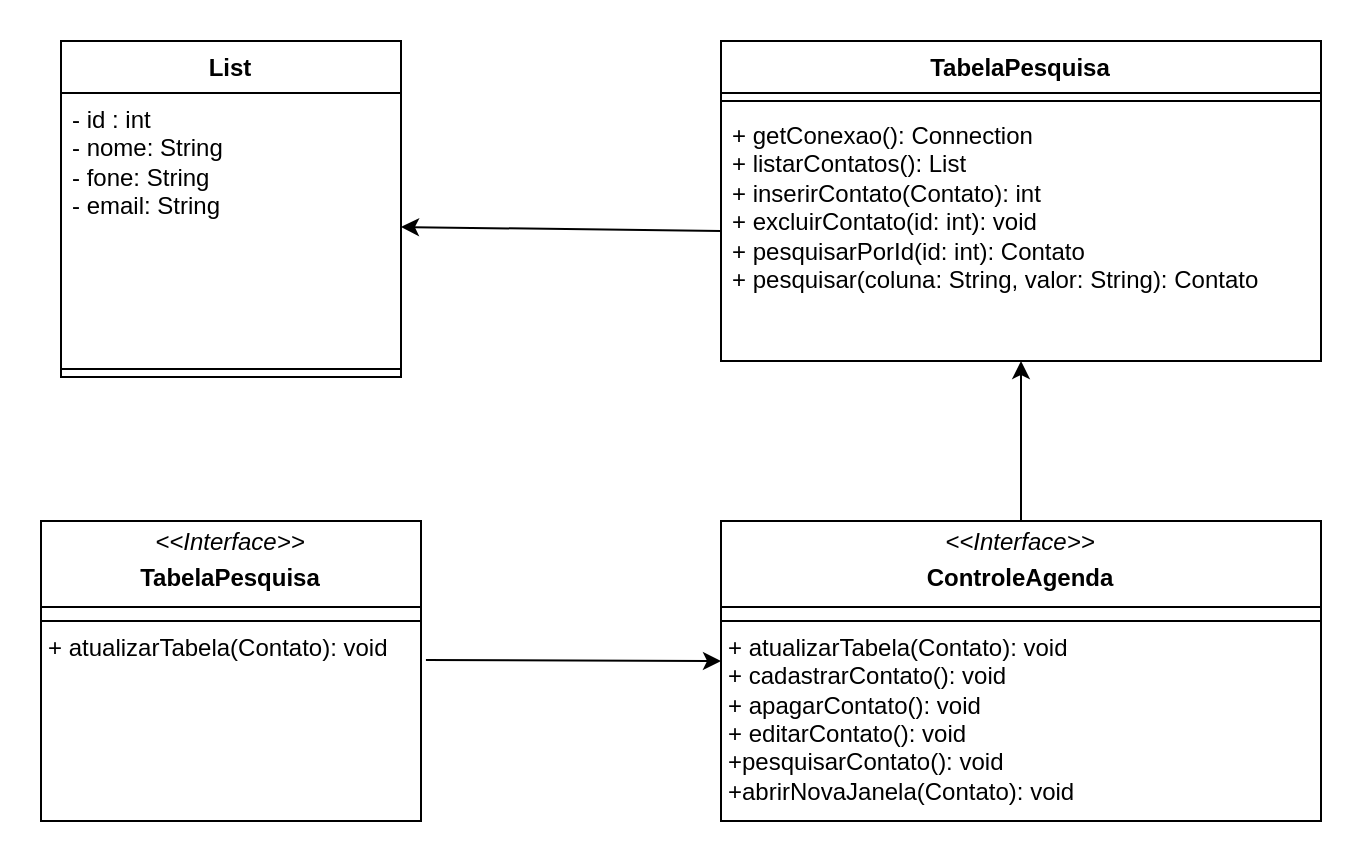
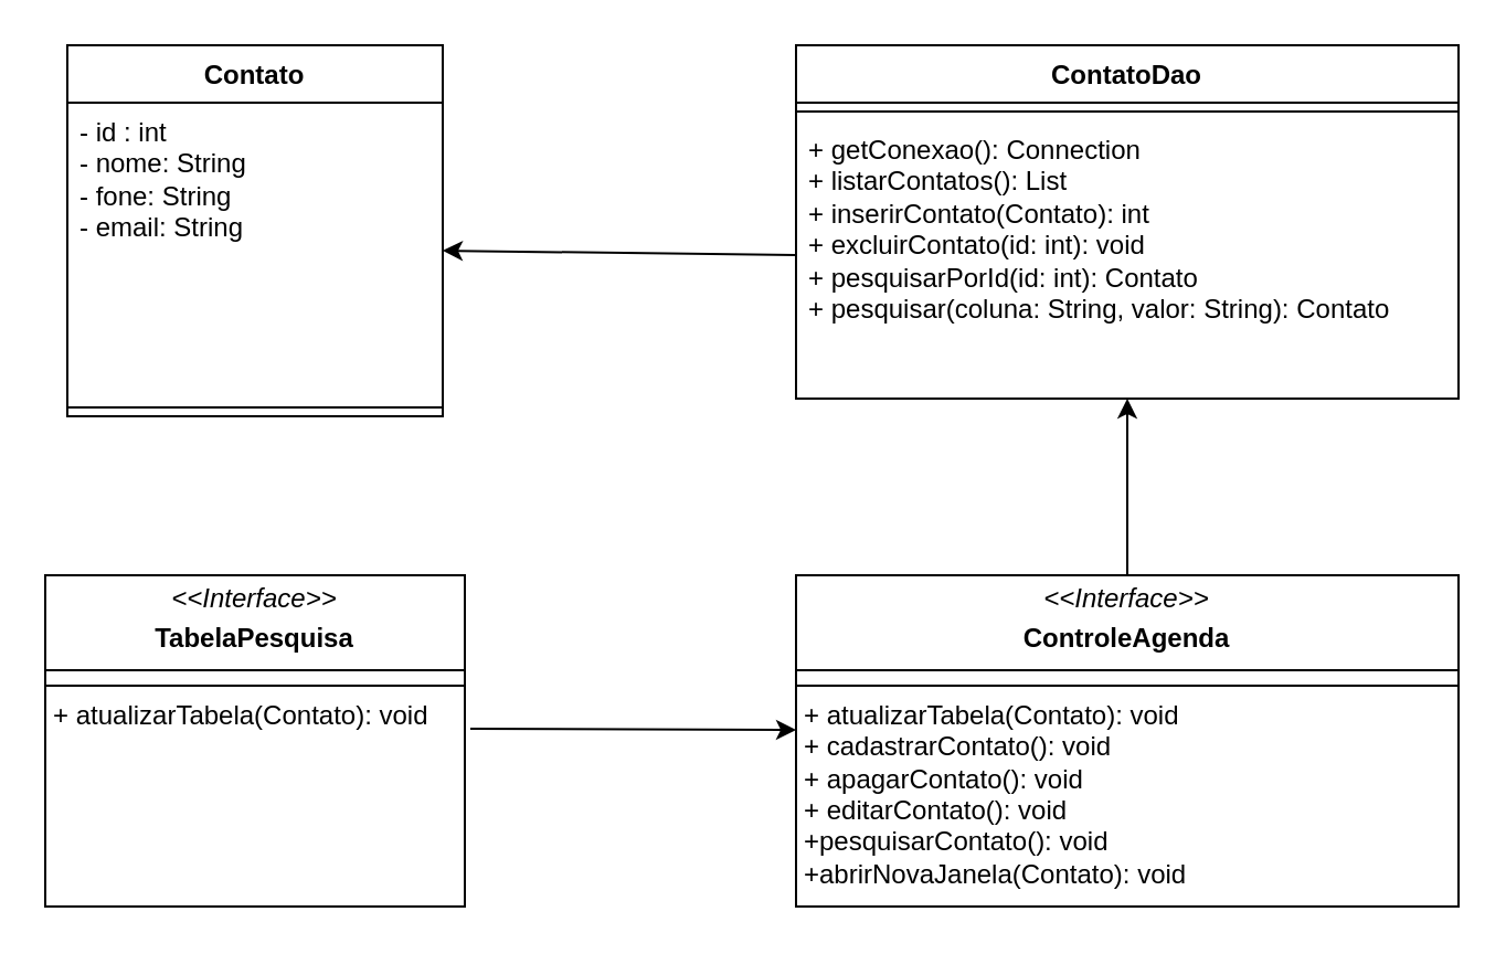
- <mxCell id="2" value="List" style="swimlane;fontStyle=1;align=center;verticalAlign=top;childLayout=stackLayout;horizontal=1;startSize=26;horizontalStack=0;resizeParent=1;resizeParentMax=0;resizeLast=0;collapsible=1;marginBottom=0;whiteSpace=wrap;html=1;" vertex="1" parent="1"><mxGeometry x="30" y="20" width="170" height="168" as="geometry" /></mxCell>
+ <mxCell id="2" value="Contato" style="swimlane;fontStyle=1;align=center;verticalAlign=top;childLayout=stackLayout;horizontal=1;startSize=26;horizontalStack=0;resizeParent=1;resizeParentMax=0;resizeLast=0;collapsible=1;marginBottom=0;whiteSpace=wrap;html=1;" vertex="1" parent="1"><mxGeometry x="30" y="20" width="170" height="168" as="geometry" /></mxCell>
- <mxCell id="5" value="TabelaPesquisa" style="swimlane;fontStyle=1;align=center;verticalAlign=top;childLayout=stackLayout;horizontal=1;startSize=26;horizontalStack=0;resizeParent=1;resizeParentMax=0;resizeLast=0;collapsible=1;marginBottom=0;whiteSpace=wrap;html=1;" vertex="1" parent="1"><mxGeometry x="360" y="20" width="300" height="160" as="geometry" /></mxCell>
+ <mxCell id="5" value="ContatoDao" style="swimlane;fontStyle=1;align=center;verticalAlign=top;childLayout=stackLayout;horizontal=1;startSize=26;horizontalStack=0;resizeParent=1;resizeParentMax=0;resizeLast=0;collapsible=1;marginBottom=0;whiteSpace=wrap;html=1;" vertex="1" parent="1"><mxGeometry x="360" y="20" width="300" height="160" as="geometry" /></mxCell>
